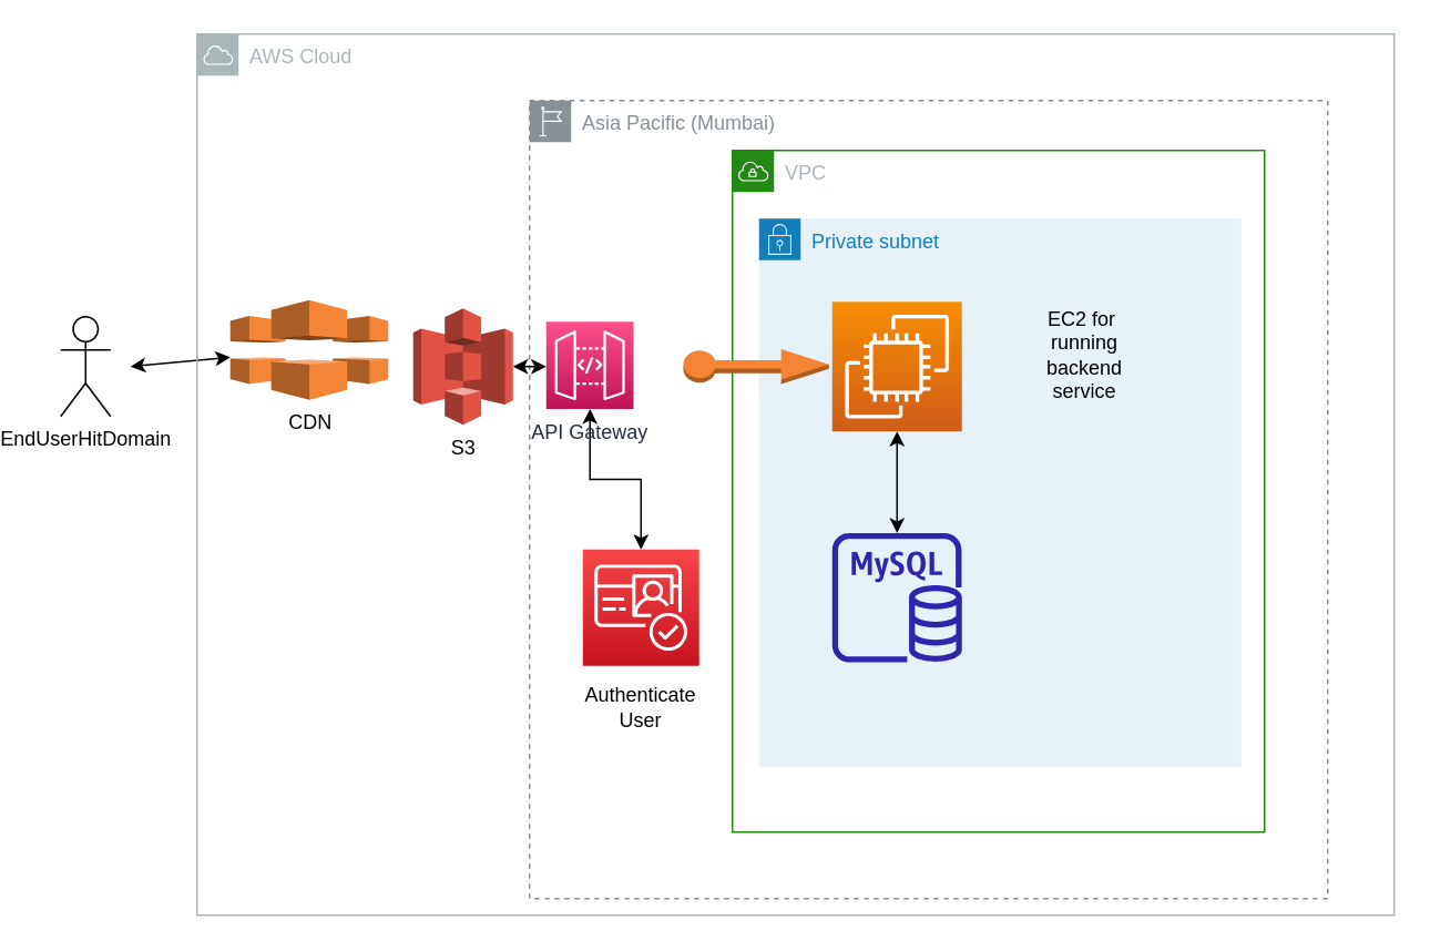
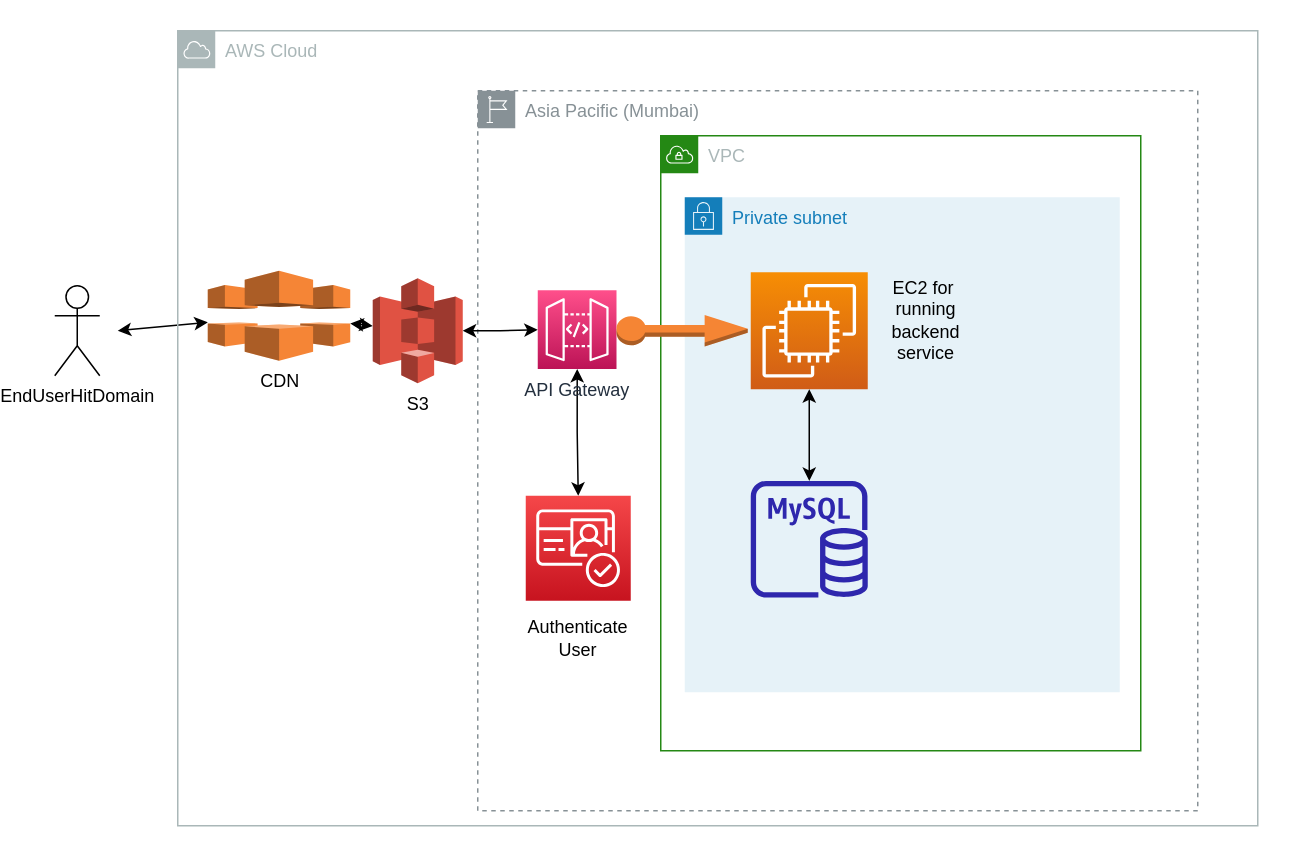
- <mxCell id="16" value="EC2 for&amp;nbsp;&lt;br&gt;running backend service" style="text;html=1;strokeColor=none;fillColor=none;align=center;verticalAlign=middle;whiteSpace=wrap;rounded=0;" vertex="1" parent="15"><mxGeometry x="157" y="57" width="78" height="50" as="geometry" /></mxCell>
+ <mxCell id="16" value="EC2 for&amp;nbsp;&lt;br&gt;running backend service" style="text;html=1;strokeColor=none;fillColor=none;align=center;verticalAlign=middle;whiteSpace=wrap;rounded=0;" vertex="1" parent="15"><mxGeometry x="122" y="57" width="78" height="50" as="geometry" /></mxCell>
+ <mxCell id="6" value="" style="rounded=0;orthogonalLoop=1;jettySize=auto;html=1;startArrow=classic;startFill=1;" edge="1" parent="1" source="7" target="9"><mxGeometry relative="1" as="geometry" /></mxCell>
- <mxCell id="11" value="API Gateway" style="sketch=0;points=[[0,0,0],[0.25,0,0],[0.5,0,0],[0.75,0,0],[1,0,0],[0,1,0],[0.25,1,0],[0.5,1,0],[0.75,1,0],[1,1,0],[0,0.25,0],[0,0.5,0],[0,0.75,0],[1,0.25,0],[1,0.5,0],[1,0.75,0]];outlineConnect=0;fontColor=#232F3E;gradientColor=#FF4F8B;gradientDirection=north;fillColor=#BC1356;strokeColor=#ffffff;dashed=0;verticalLabelPosition=bottom;verticalAlign=top;align=center;html=1;fontSize=12;fontStyle=0;aspect=fixed;shape=mxgraph.aws4.resourceIcon;resIcon=mxgraph.aws4.api_gateway;" vertex="1" parent="1"><mxGeometry x="312" y="193" width="52.5" height="52.5" as="geometry" /></mxCell>
+ <mxCell id="11" value="API Gateway" style="sketch=0;points=[[0,0,0],[0.25,0,0],[0.5,0,0],[0.75,0,0],[1,0,0],[0,1,0],[0.25,1,0],[0.5,1,0],[0.75,1,0],[1,1,0],[0,0.25,0],[0,0.5,0],[0,0.75,0],[1,0.25,0],[1,0.5,0],[1,0.75,0]];outlineConnect=0;fontColor=#232F3E;gradientColor=#FF4F8B;gradientDirection=north;fillColor=#BC1356;strokeColor=#ffffff;dashed=0;verticalLabelPosition=bottom;verticalAlign=top;align=center;html=1;fontSize=12;fontStyle=0;aspect=fixed;shape=mxgraph.aws4.resourceIcon;resIcon=mxgraph.aws4.api_gateway;" vertex="1" parent="1"><mxGeometry x="342" y="193" width="52.5" height="52.5" as="geometry" /></mxCell>
